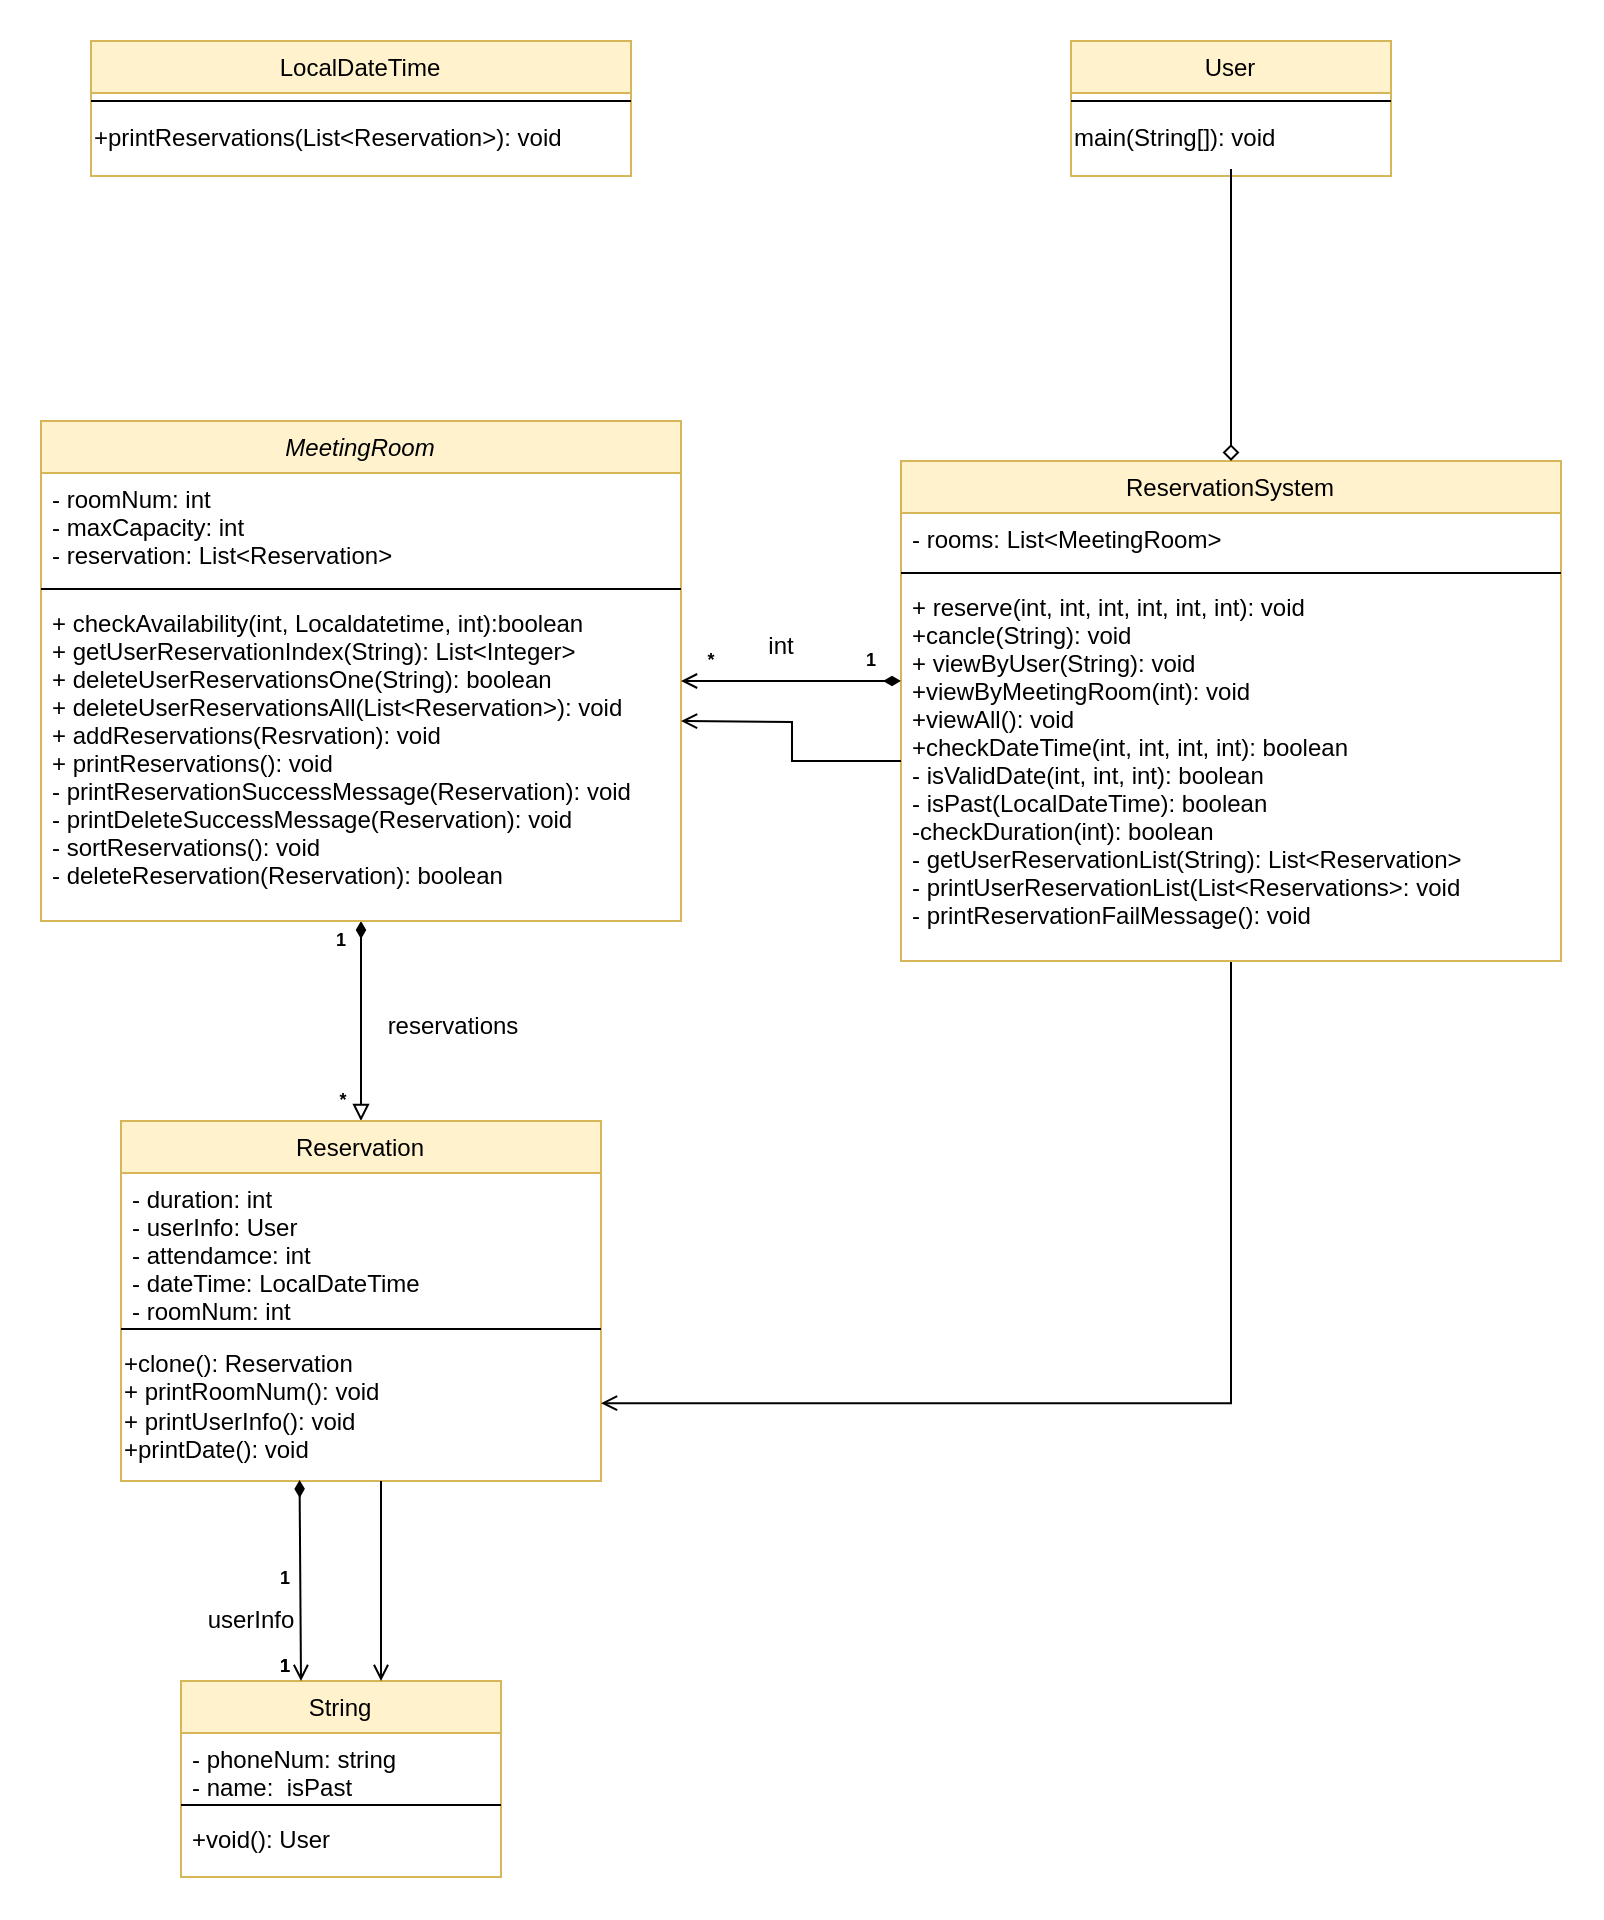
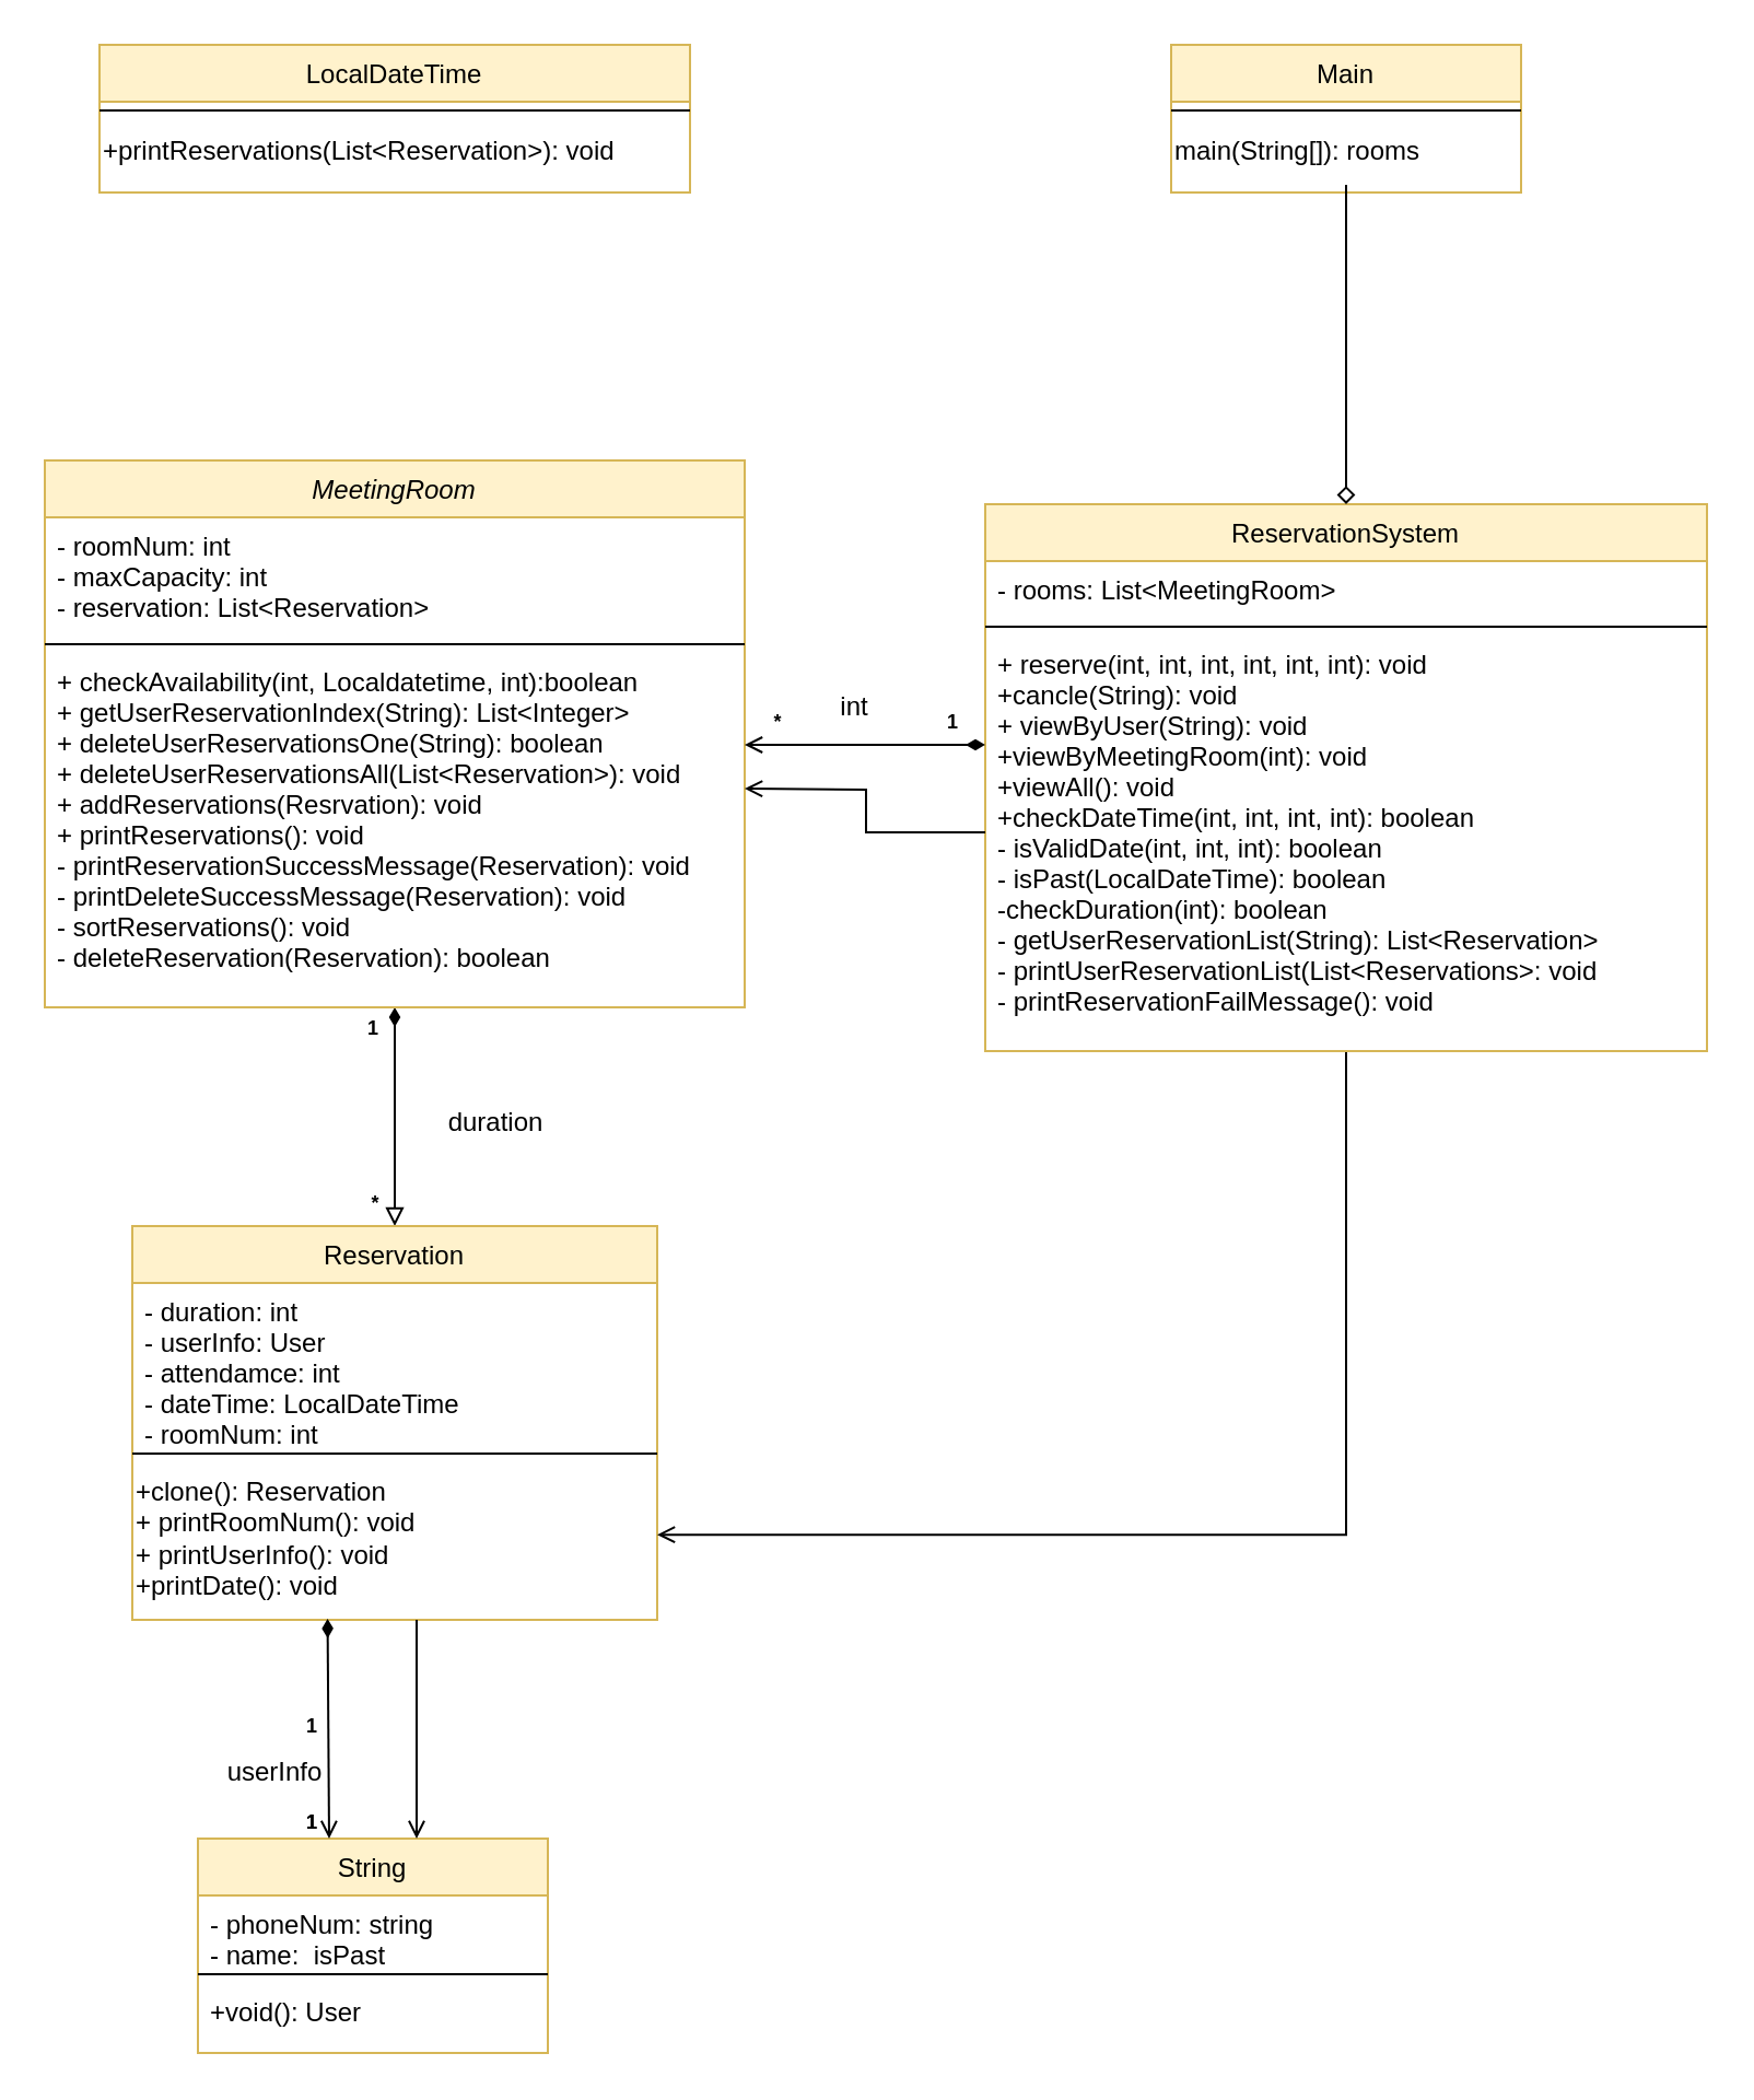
- <mxCell id="34" value="User" style="swimlane;fontStyle=0;align=center;verticalAlign=top;childLayout=stackLayout;horizontal=1;startSize=26;horizontalStack=0;resizeParent=1;resizeLast=0;collapsible=1;marginBottom=0;rounded=0;shadow=0;strokeWidth=1;fillColor=#fff2cc;strokeColor=#d6b656;" parent="1" vertex="1"><mxGeometry x="535" y="20" width="160" height="67.5" as="geometry"><mxRectangle x="340" y="380" width="170" height="26" as="alternateBounds" /></mxGeometry></mxCell>
+ <mxCell id="34" value="Main" style="swimlane;fontStyle=0;align=center;verticalAlign=top;childLayout=stackLayout;horizontal=1;startSize=26;horizontalStack=0;resizeParent=1;resizeLast=0;collapsible=1;marginBottom=0;rounded=0;shadow=0;strokeWidth=1;fillColor=#fff2cc;strokeColor=#d6b656;" parent="1" vertex="1"><mxGeometry x="535" y="20" width="160" height="67.5" as="geometry"><mxRectangle x="340" y="380" width="170" height="26" as="alternateBounds" /></mxGeometry></mxCell>
- <mxCell id="36" value="main(String[]): void" style="text;html=1;align=left;verticalAlign=middle;resizable=0;points=[];autosize=1;strokeColor=none;fillColor=none;" parent="34" vertex="1"><mxGeometry y="34" width="160" height="30" as="geometry" /></mxCell>
+ <mxCell id="36" value="main(String[]): rooms" style="text;html=1;align=left;verticalAlign=middle;resizable=0;points=[];autosize=1;strokeColor=none;fillColor=none;" parent="34" vertex="1"><mxGeometry y="34" width="160" height="30" as="geometry" /></mxCell>
- <mxCell id="27" value="reservations" style="text;html=1;align=center;verticalAlign=middle;resizable=0;points=[];autosize=1;strokeColor=none;fillColor=none;" parent="1" vertex="1"><mxGeometry x="181" y="498" width="90" height="30" as="geometry" /></mxCell>
+ <mxCell id="27" value="duration" style="text;html=1;align=center;verticalAlign=middle;resizable=0;points=[];autosize=1;strokeColor=none;fillColor=none;" parent="1" vertex="1"><mxGeometry x="181" y="498" width="90" height="30" as="geometry" /></mxCell>
